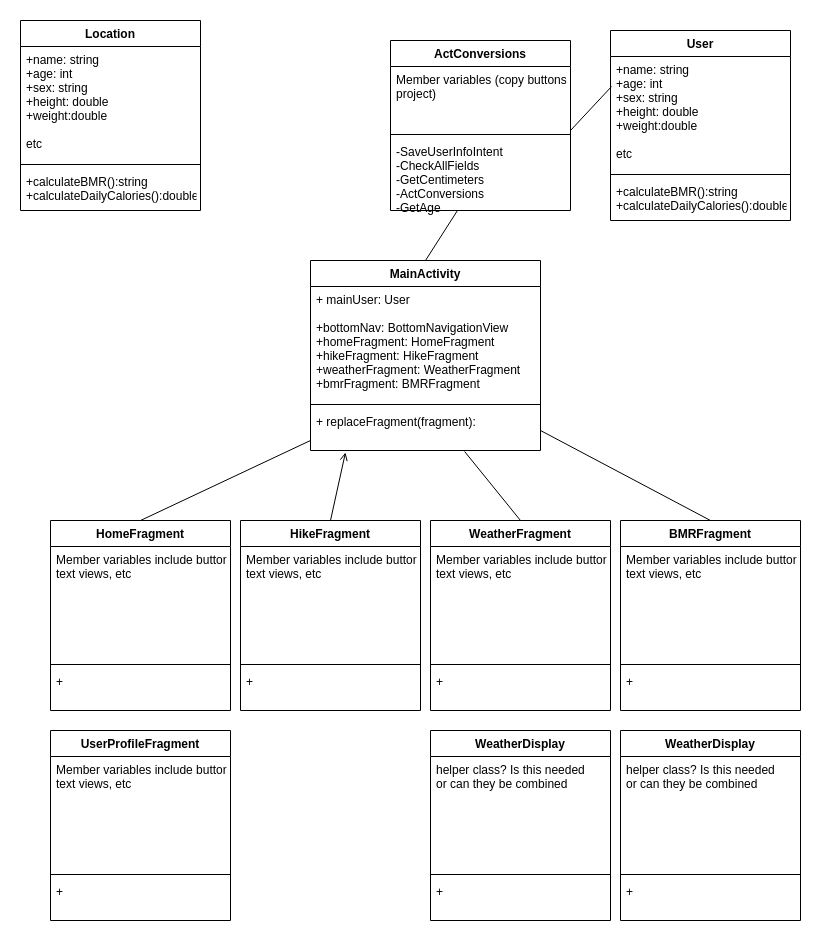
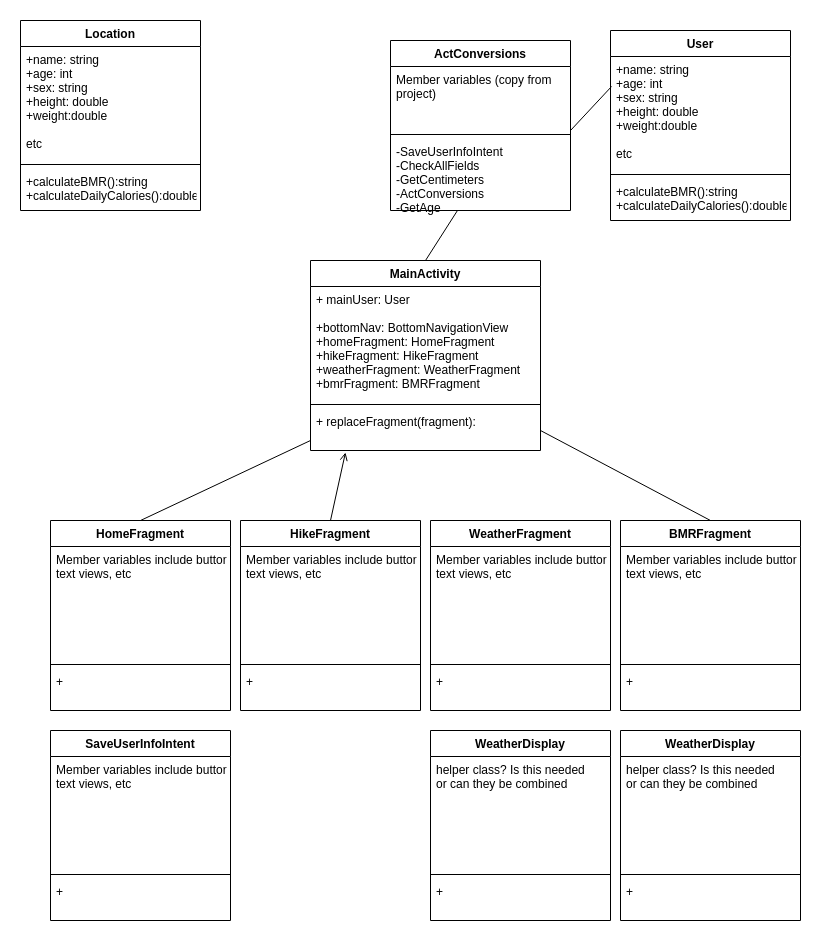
- <mxCell id="35" value="Member variables (copy buttons&#10;project)" style="text;strokeColor=none;fillColor=none;align=left;verticalAlign=top;spacingLeft=4;spacingRight=4;overflow=hidden;rotatable=0;points=[[0,0.5],[1,0.5]];portConstraint=eastwest;" parent="34" vertex="1"><mxGeometry y="26" width="180" height="64" as="geometry" /></mxCell>
+ <mxCell id="35" value="Member variables (copy from&#10;project)" style="text;strokeColor=none;fillColor=none;align=left;verticalAlign=top;spacingLeft=4;spacingRight=4;overflow=hidden;rotatable=0;points=[[0,0.5],[1,0.5]];portConstraint=eastwest;" parent="34" vertex="1"><mxGeometry y="26" width="180" height="64" as="geometry" /></mxCell>
- <mxCell id="24" value="" style="endArrow=none;html=1;rounded=0;exitX=0.5;exitY=0;exitDx=0;exitDy=0;entryX=0.67;entryY=1.024;entryDx=0;entryDy=0;entryPerimeter=0;" parent="1" source="14" target="5" edge="1"><mxGeometry width="50" height="50" relative="1" as="geometry"><mxPoint x="340" y="530" as="sourcePoint" /><mxPoint x="354.96" y="462.016" as="targetPoint" /></mxGeometry></mxCell>
- <mxCell id="40" value="UserProfileFragment" style="swimlane;fontStyle=1;align=center;verticalAlign=top;childLayout=stackLayout;horizontal=1;startSize=26;horizontalStack=0;resizeParent=1;resizeParentMax=0;resizeLast=0;collapsible=1;marginBottom=0;" parent="1" vertex="1"><mxGeometry x="50" y="730" width="180" height="190" as="geometry" /></mxCell>
+ <mxCell id="40" value="SaveUserInfoIntent" style="swimlane;fontStyle=1;align=center;verticalAlign=top;childLayout=stackLayout;horizontal=1;startSize=26;horizontalStack=0;resizeParent=1;resizeParentMax=0;resizeLast=0;collapsible=1;marginBottom=0;" parent="1" vertex="1"><mxGeometry x="50" y="730" width="180" height="190" as="geometry" /></mxCell>
